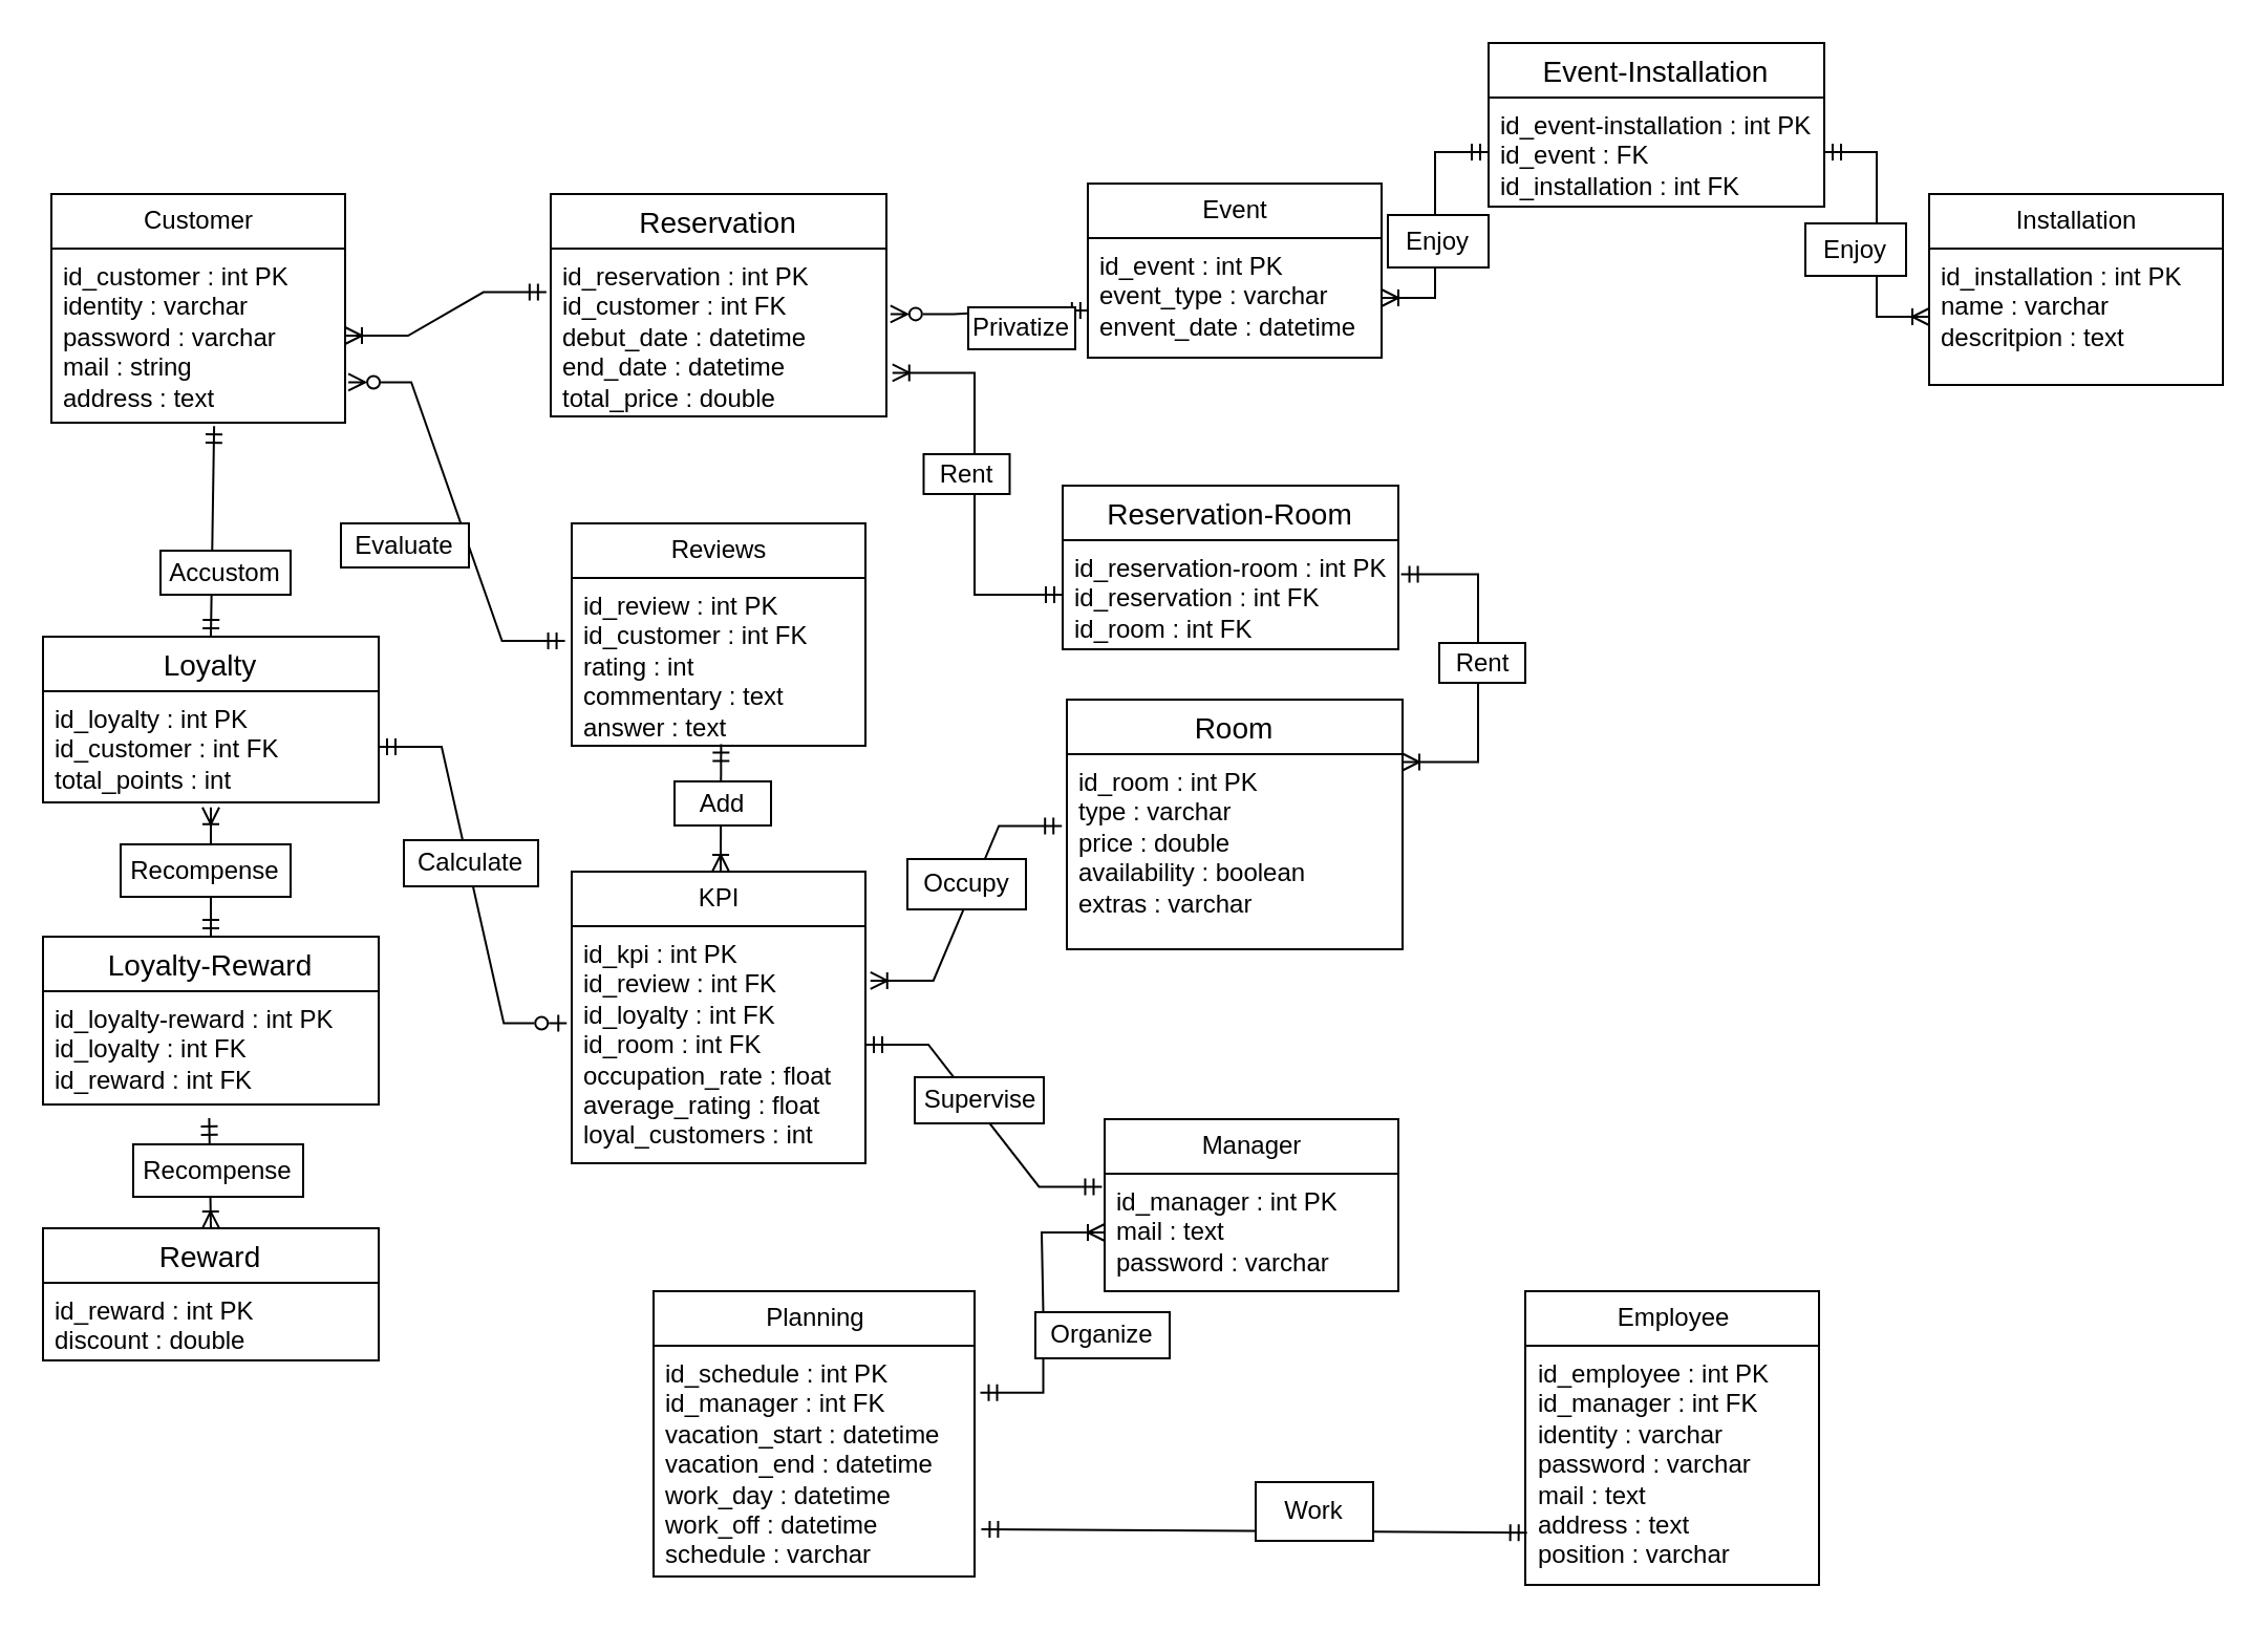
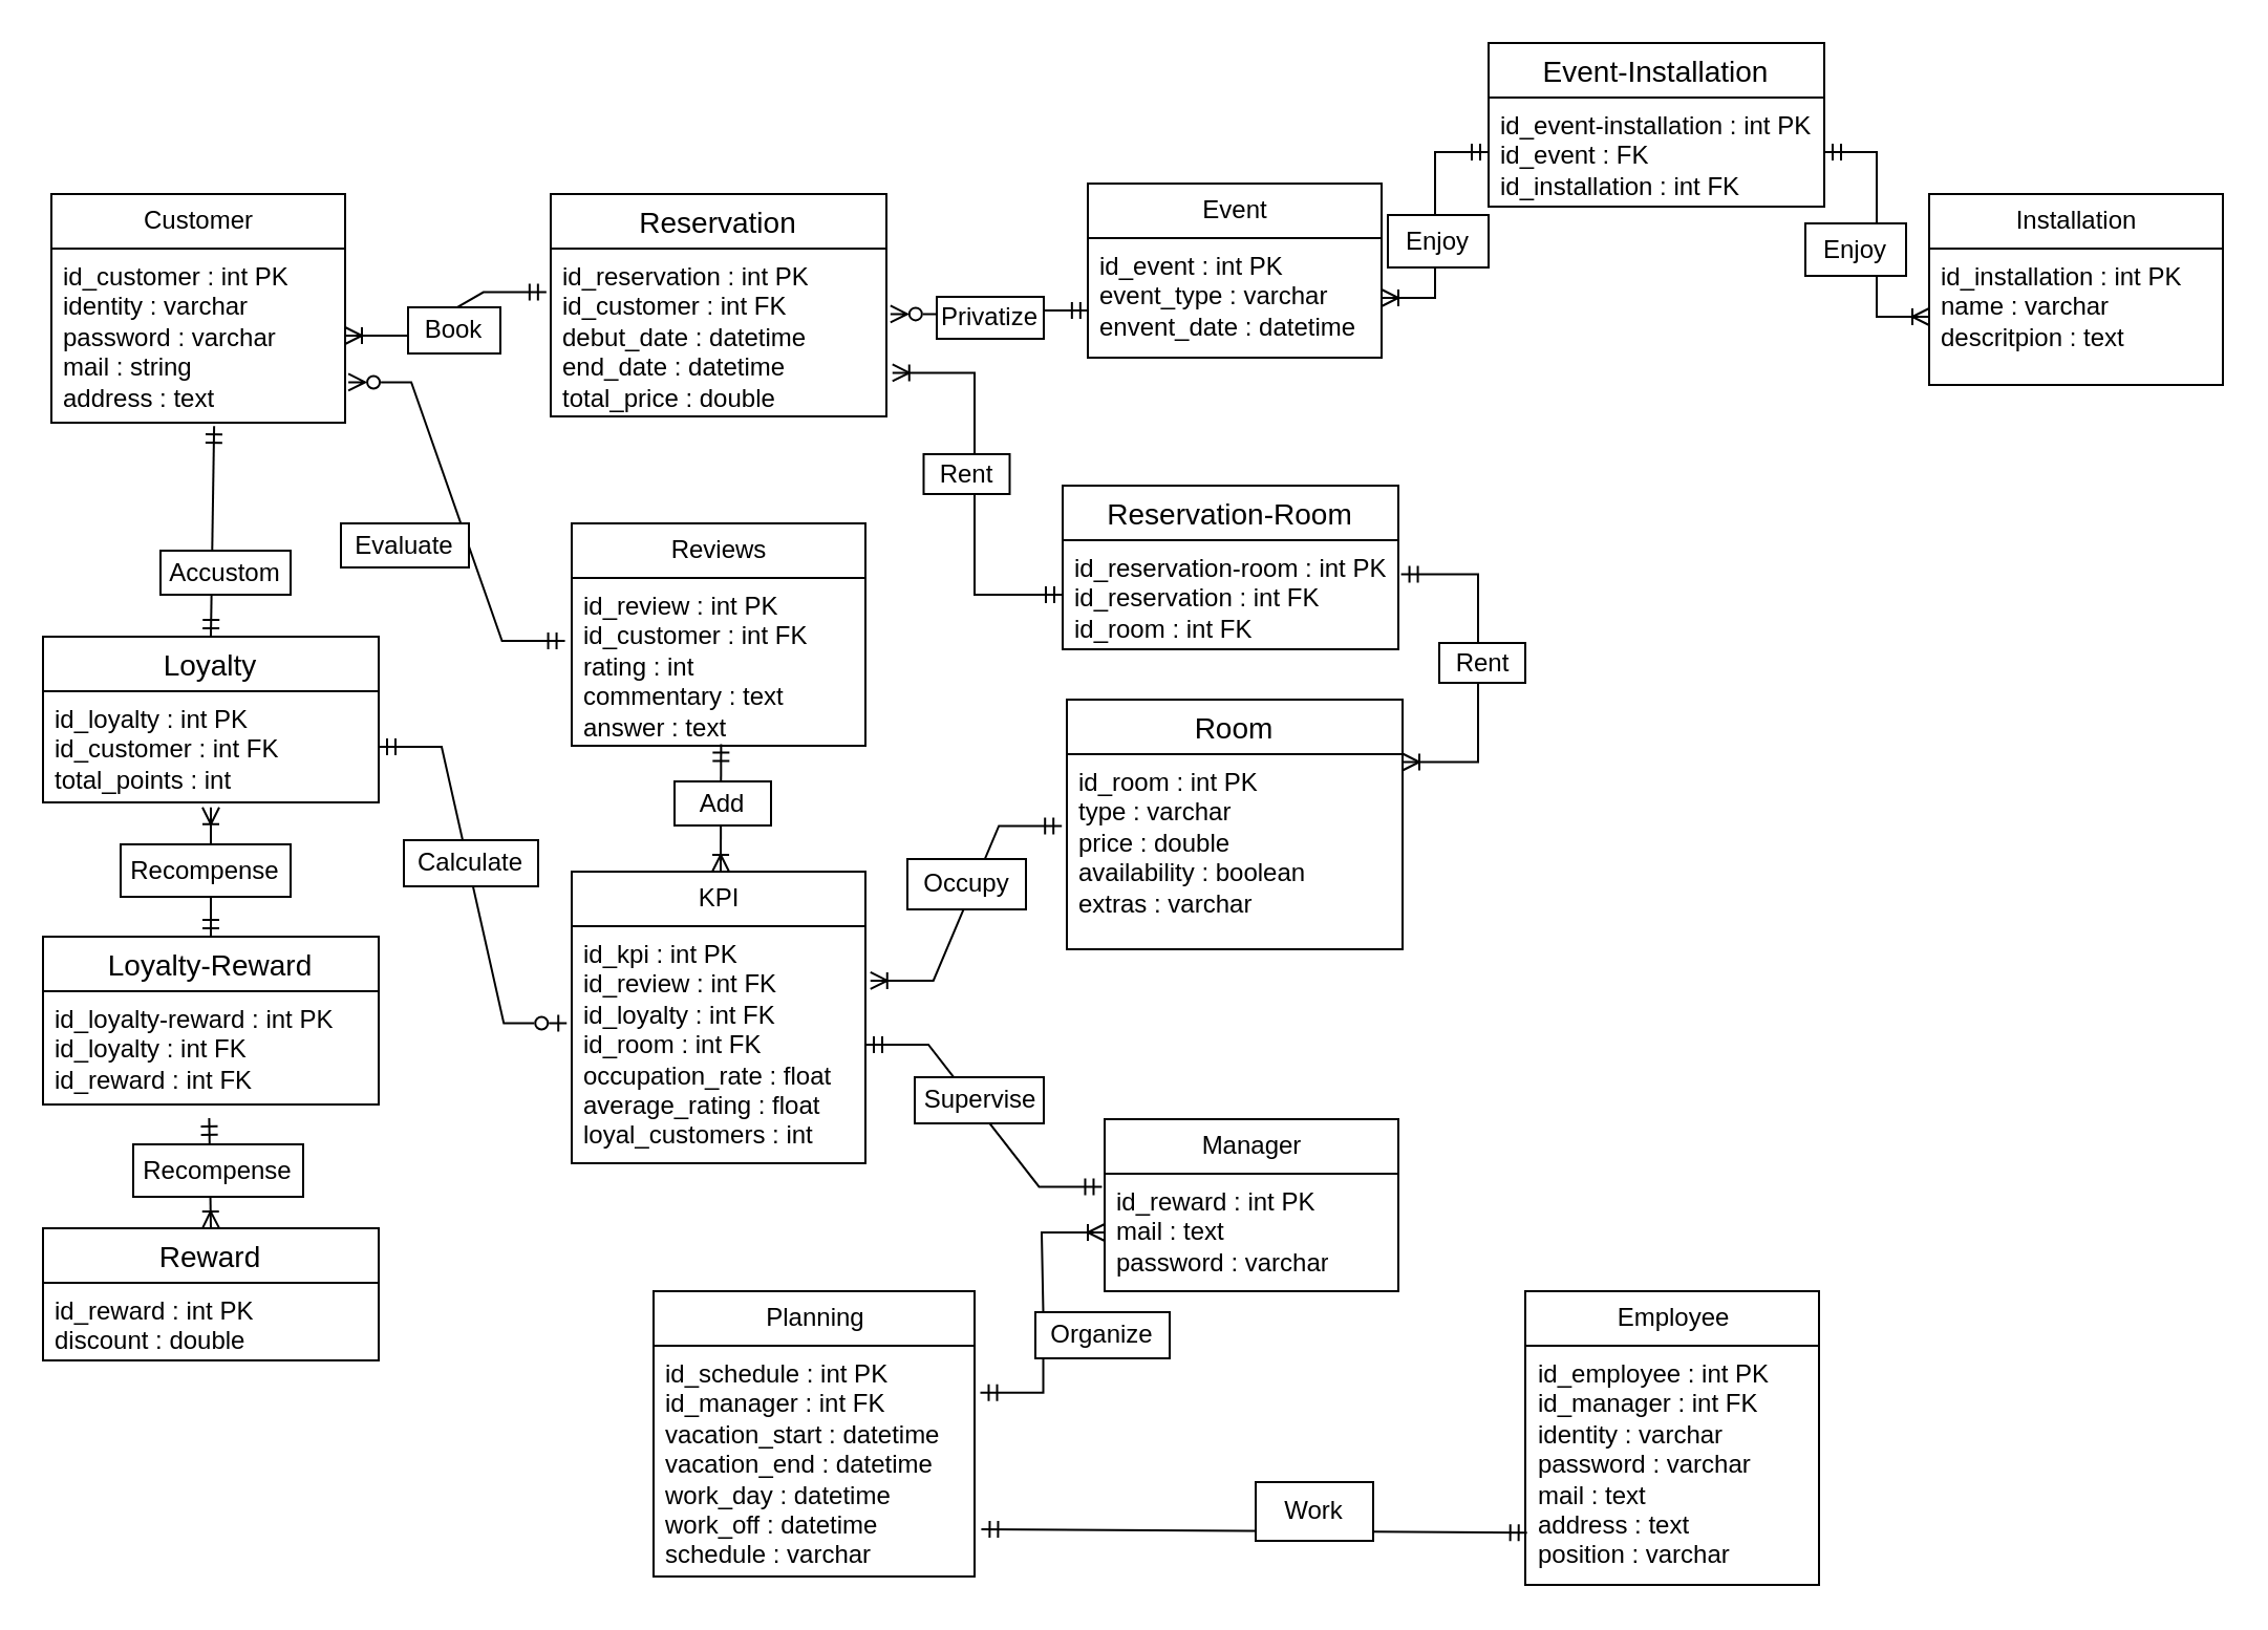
- <mxCell id="51" value="Privatize" style="whiteSpace=wrap;html=1;align=center;" parent="1" vertex="1"><mxGeometry x="461" y="146" width="51" height="20" as="geometry" /></mxCell>
+ <mxCell id="51" value="Privatize" style="whiteSpace=wrap;html=1;align=center;" parent="1" vertex="1"><mxGeometry x="446" y="141" width="51" height="20" as="geometry" /></mxCell>
+ <mxCell id="50" value="Book" style="whiteSpace=wrap;html=1;align=center;" parent="1" vertex="1"><mxGeometry x="194" y="146" width="44" height="22" as="geometry" /></mxCell>
- <mxCell id="3" value="&lt;div&gt;id_manager : int PK&lt;/div&gt;&lt;div&gt;mail : text&lt;/div&gt;&lt;div&gt;password : varchar&lt;/div&gt;" style="text;strokeColor=none;fillColor=none;align=left;verticalAlign=top;spacingLeft=4;spacingRight=4;overflow=hidden;rotatable=0;points=[[0,0.5],[1,0.5]];portConstraint=eastwest;whiteSpace=wrap;html=1;" parent="2" vertex="1"><mxGeometry y="26" width="140" height="56" as="geometry" /></mxCell>
+ <mxCell id="3" value="&lt;div&gt;id_reward : int PK&lt;/div&gt;&lt;div&gt;mail : text&lt;/div&gt;&lt;div&gt;password : varchar&lt;/div&gt;" style="text;strokeColor=none;fillColor=none;align=left;verticalAlign=top;spacingLeft=4;spacingRight=4;overflow=hidden;rotatable=0;points=[[0,0.5],[1,0.5]];portConstraint=eastwest;whiteSpace=wrap;html=1;" parent="2" vertex="1"><mxGeometry y="26" width="140" height="56" as="geometry" /></mxCell>
